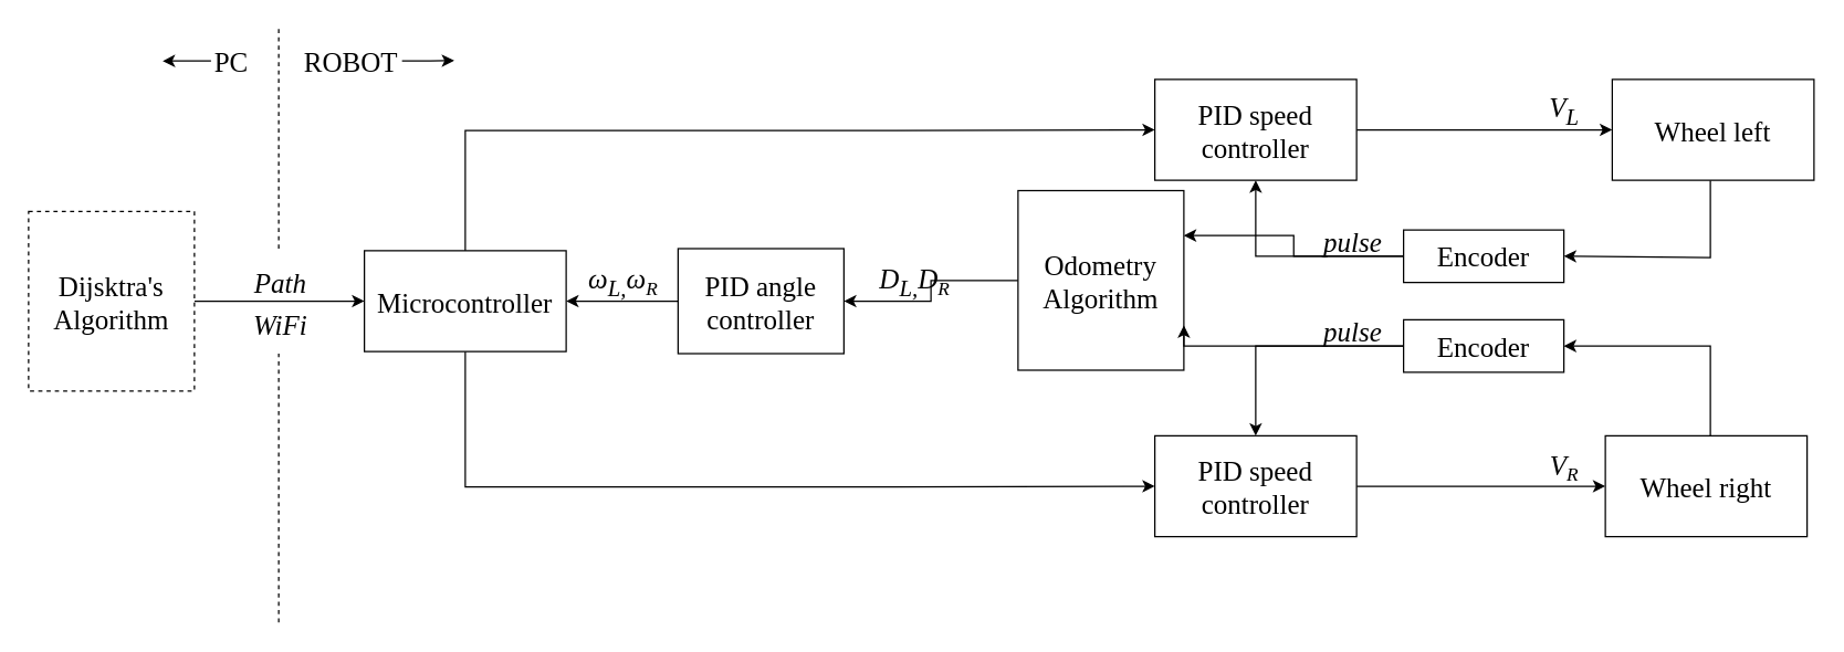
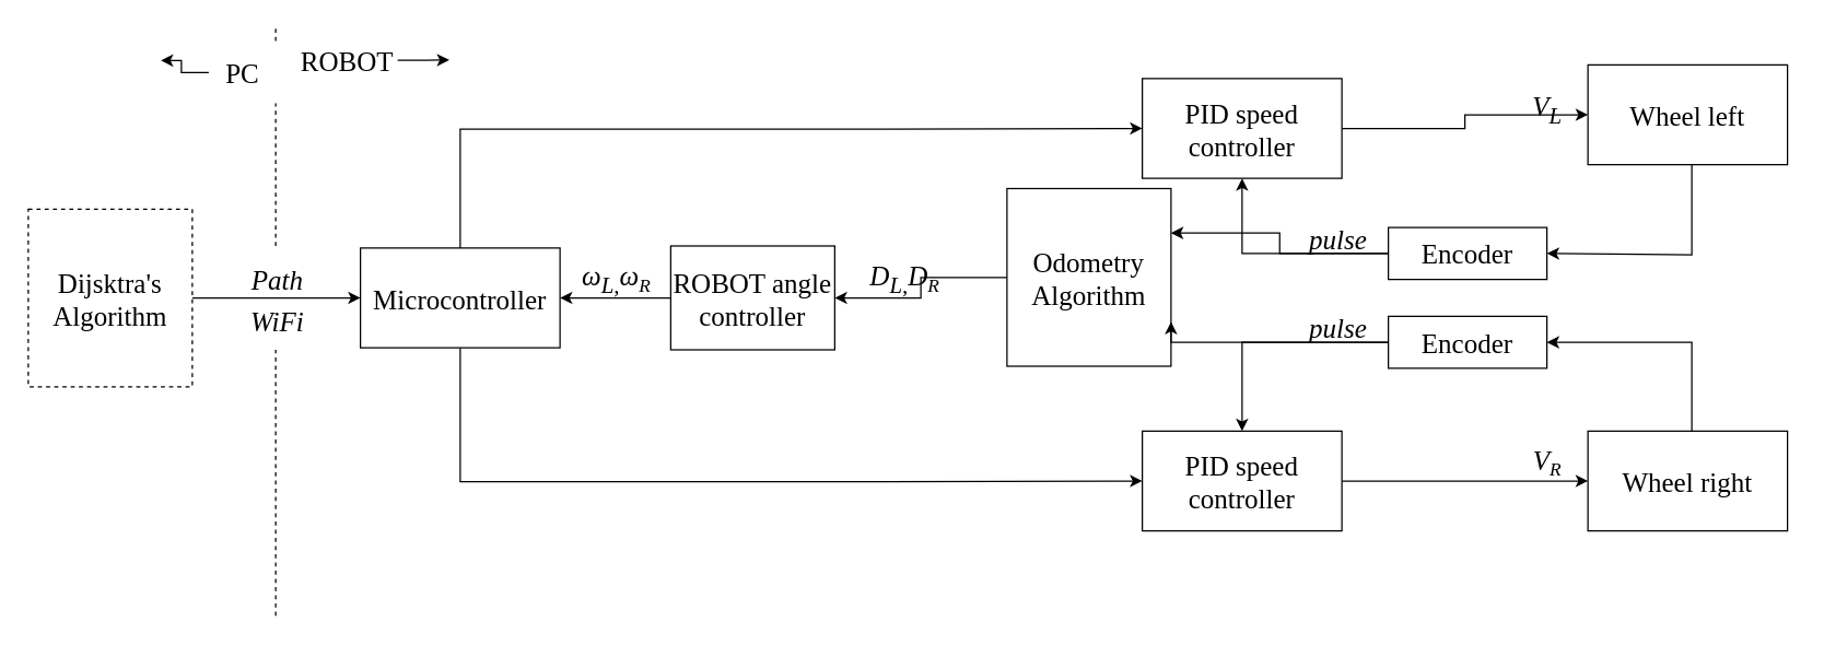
- <mxCell id="37" value="&lt;font face=&quot;Times New Roman&quot;&gt;PC&lt;/font&gt;" style="rounded=0;whiteSpace=wrap;html=1;fontSize=20;strokeWidth=0;strokeColor=#FFFFFF;" vertex="1" parent="1"><mxGeometry x="152" y="30" width="30" height="27" as="geometry" /></mxCell>
+ <mxCell id="37" value="&lt;font face=&quot;Times New Roman&quot;&gt;PC&lt;/font&gt;" style="rounded=0;whiteSpace=wrap;html=1;fontSize=20;strokeWidth=0;strokeColor=#FFFFFF;" vertex="1" parent="1"><mxGeometry x="152" y="30" width="50" height="45" as="geometry" /></mxCell>
- <mxCell id="17" value="Wheel left" style="rounded=0;whiteSpace=wrap;html=1;fontFamily=Times New Roman;fontSize=20;" vertex="1" parent="1"><mxGeometry x="1166" y="57" width="146" height="73" as="geometry" /></mxCell>
+ <mxCell id="17" value="Wheel left" style="rounded=0;whiteSpace=wrap;html=1;fontFamily=Times New Roman;fontSize=20;" vertex="1" parent="1"><mxGeometry x="1161" y="47" width="146" height="73" as="geometry" /></mxCell>
- <mxCell id="22" value="PID angle&lt;div&gt;controller&lt;/div&gt;" style="rounded=0;whiteSpace=wrap;html=1;fontFamily=Times New Roman;fontSize=20;" vertex="1" parent="1"><mxGeometry x="490" y="179.5" width="120" height="76" as="geometry" /></mxCell>
+ <mxCell id="22" value="ROBOT angle&lt;div&gt;controller&lt;/div&gt;" style="rounded=0;whiteSpace=wrap;html=1;fontFamily=Times New Roman;fontSize=20;" vertex="1" parent="1"><mxGeometry x="490" y="179.5" width="120" height="76" as="geometry" /></mxCell>
